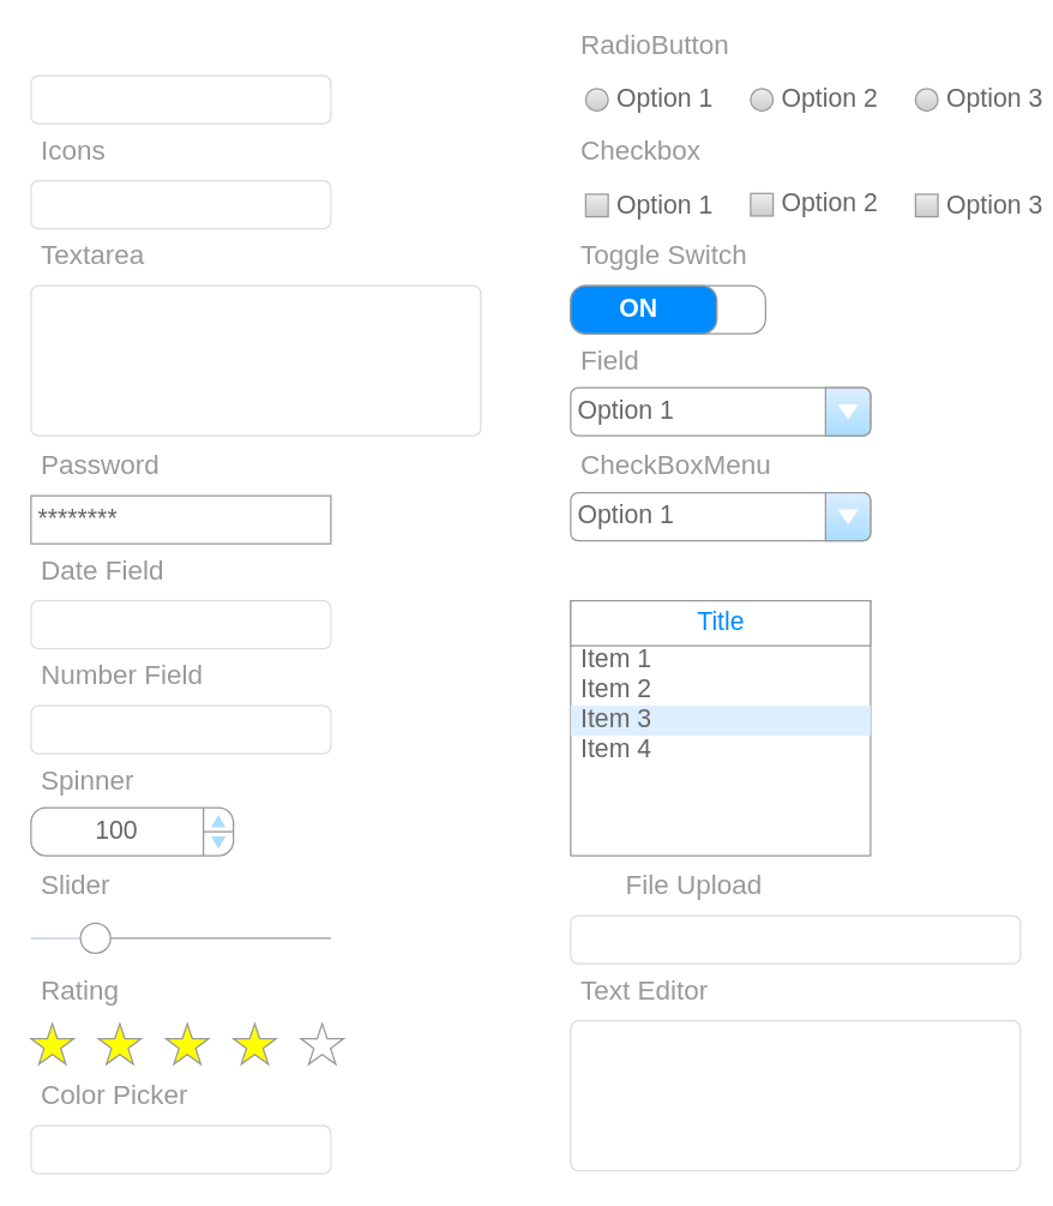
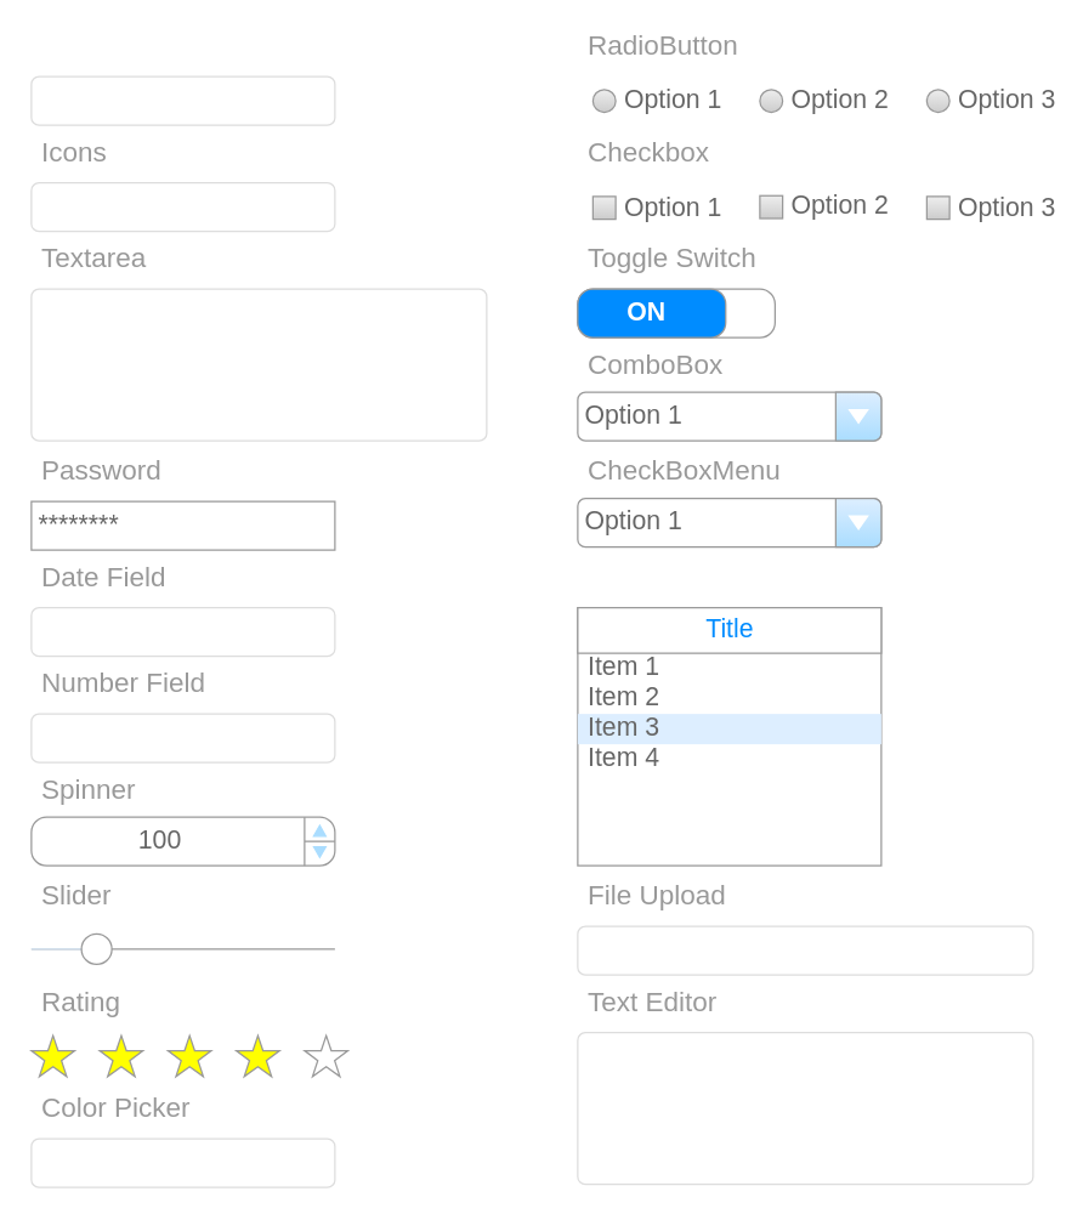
- <mxCell id="36" value="Field" style="html=1;shadow=0;dashed=0;shape=mxgraph.bootstrap.rect;strokeColor=none;fillColor=none;fontColor=#999999;align=left;spacingLeft=5;whiteSpace=wrap;rounded=0;fontSize=18;" vertex="1" parent="1"><mxGeometry x="380" y="230" width="200" height="20" as="geometry" /></mxCell>
+ <mxCell id="36" value="ComboBox" style="html=1;shadow=0;dashed=0;shape=mxgraph.bootstrap.rect;strokeColor=none;fillColor=none;fontColor=#999999;align=left;spacingLeft=5;whiteSpace=wrap;rounded=0;fontSize=18;" vertex="1" parent="1"><mxGeometry x="380" y="230" width="200" height="20" as="geometry" /></mxCell>
- <mxCell id="40" value="&lt;table cellpadding=&quot;0&quot; cellspacing=&quot;0&quot; style=&quot;width:100%;height:100%;&quot;&gt;&lt;tr&gt;&lt;td style=&quot;width:85%&quot;&gt;100&lt;/td&gt;&lt;td style=&quot;width:15%&quot;&gt;&lt;/td&gt;&lt;/tr&gt;&lt;/table&gt;" style="strokeWidth=1;shadow=0;dashed=0;align=center;html=1;shape=mxgraph.mockup.forms.spinner;strokeColor=#999999;spinLayout=right;spinStyle=normal;adjStyle=triangle;fillColor=#aaddff;fontSize=17;fontColor=#666666;mainText=;html=1;overflow=fill;" vertex="1" parent="1"><mxGeometry x="20" y="538" width="135" height="32" as="geometry" /></mxCell>
+ <mxCell id="40" value="&lt;table cellpadding=&quot;0&quot; cellspacing=&quot;0&quot; style=&quot;width:100%;height:100%;&quot;&gt;&lt;tr&gt;&lt;td style=&quot;width:85%&quot;&gt;100&lt;/td&gt;&lt;td style=&quot;width:15%&quot;&gt;&lt;/td&gt;&lt;/tr&gt;&lt;/table&gt;" style="strokeWidth=1;shadow=0;dashed=0;align=center;html=1;shape=mxgraph.mockup.forms.spinner;strokeColor=#999999;spinLayout=right;spinStyle=normal;adjStyle=triangle;fillColor=#aaddff;fontSize=17;fontColor=#666666;mainText=;html=1;overflow=fill;" vertex="1" parent="1"><mxGeometry x="20" y="538" width="200" height="32" as="geometry" /></mxCell>
- <mxCell id="42" value="File Upload" style="html=1;shadow=0;dashed=0;shape=mxgraph.bootstrap.rect;strokeColor=none;fillColor=none;fontColor=#999999;align=left;spacingLeft=5;whiteSpace=wrap;rounded=0;fontSize=18;" vertex="1" parent="1"><mxGeometry x="410" y="580" width="200" height="20" as="geometry" /></mxCell>
+ <mxCell id="42" value="File Upload" style="html=1;shadow=0;dashed=0;shape=mxgraph.bootstrap.rect;strokeColor=none;fillColor=none;fontColor=#999999;align=left;spacingLeft=5;whiteSpace=wrap;rounded=0;fontSize=18;" vertex="1" parent="1"><mxGeometry x="380" y="580" width="200" height="20" as="geometry" /></mxCell>
